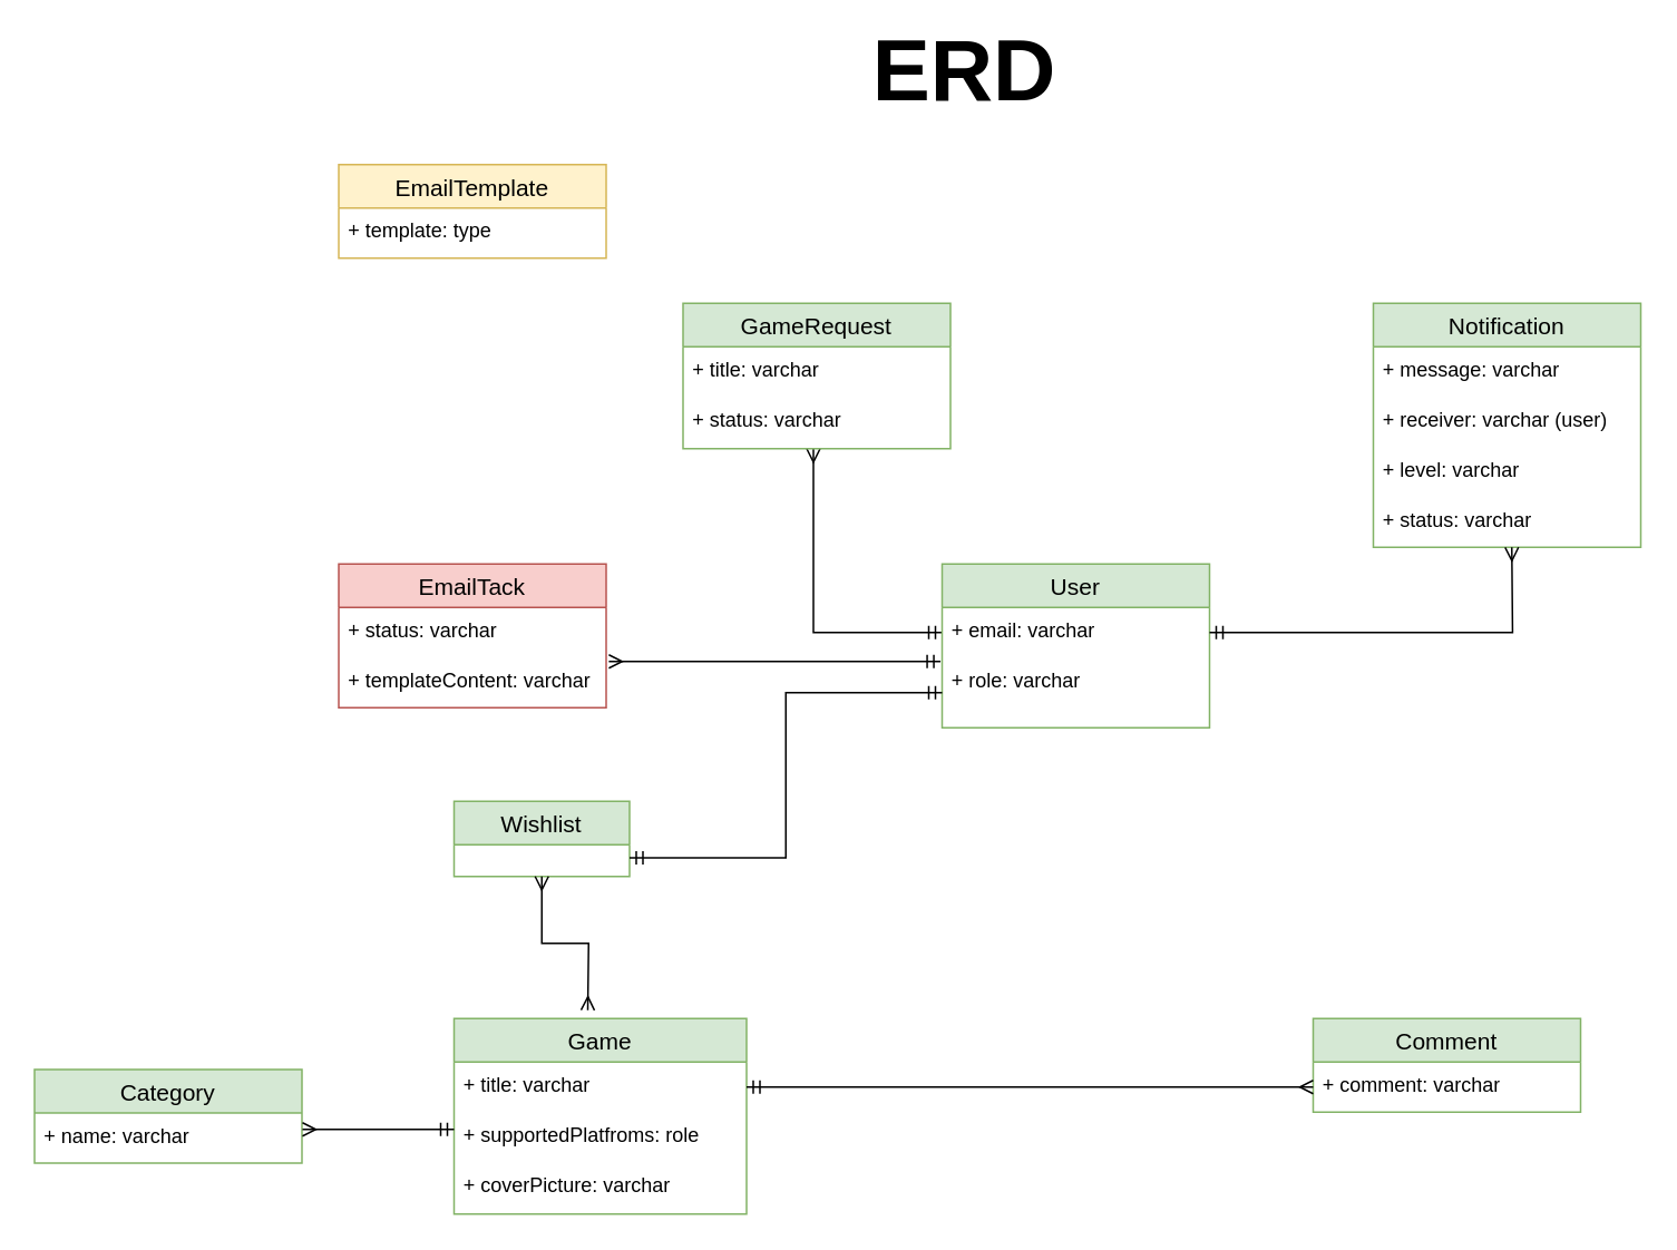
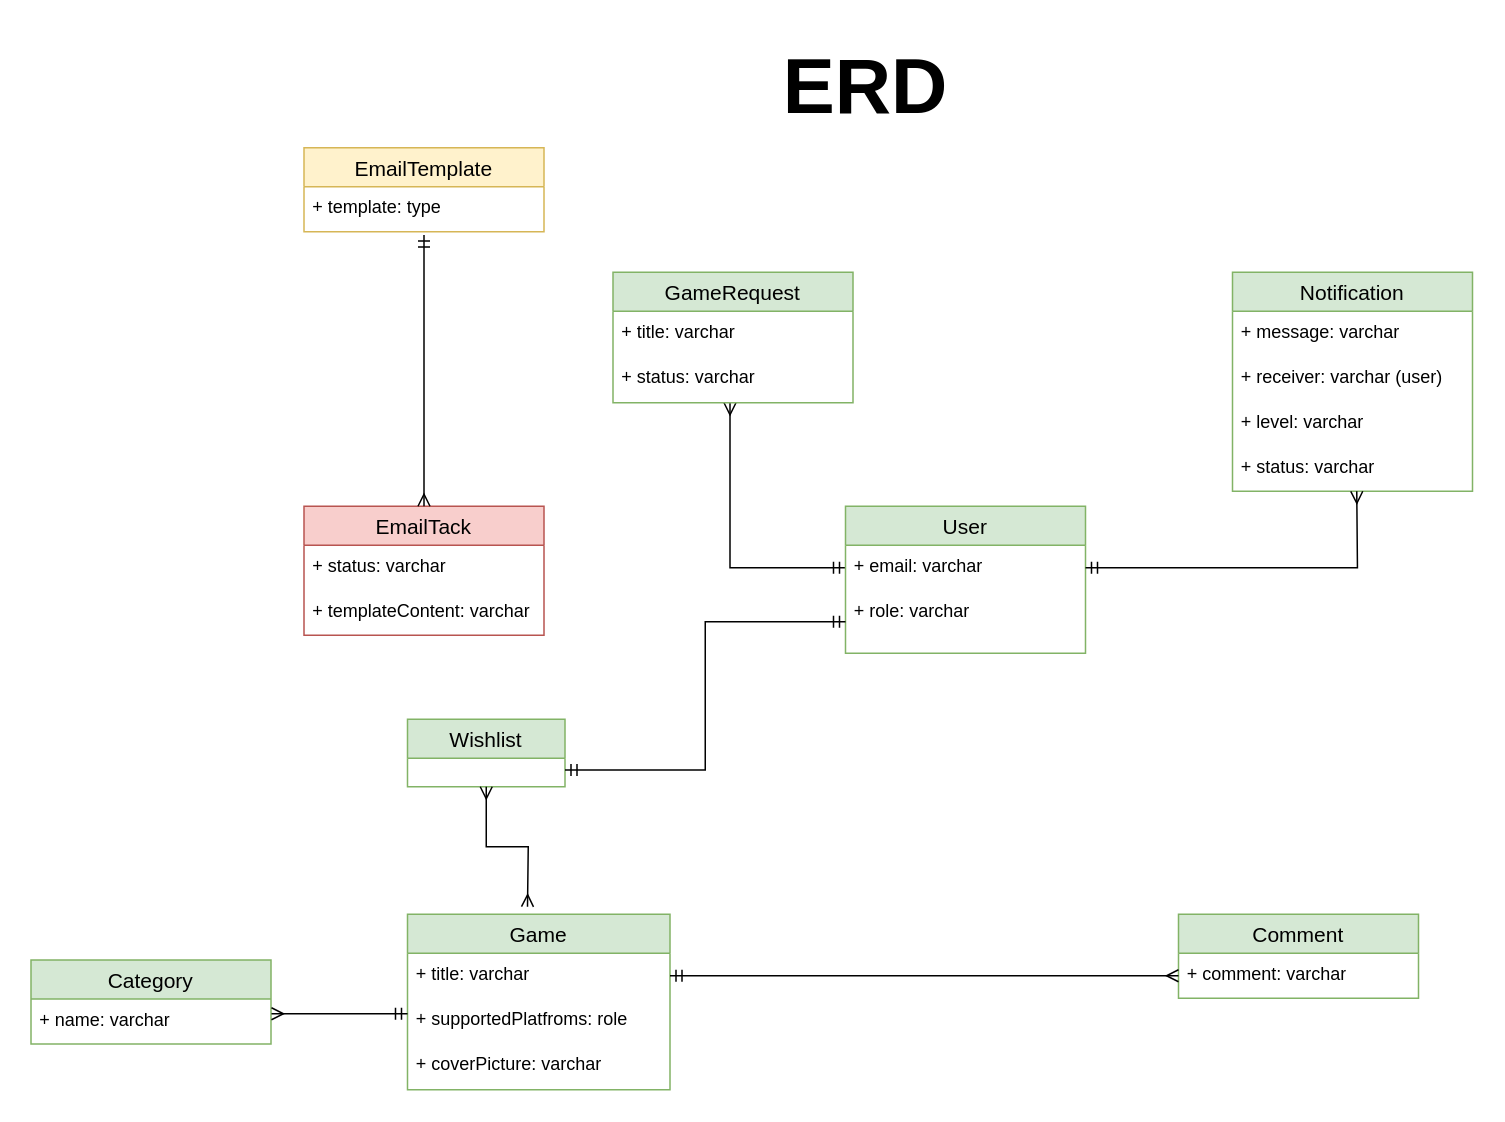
- <mxCell id="32" value="&lt;b&gt;&lt;font style=&quot;font-size: 52px;&quot;&gt;ERD&lt;/font&gt;&lt;/b&gt;" style="text;html=1;align=center;verticalAlign=middle;resizable=0;points=[];autosize=1;strokeColor=none;fillColor=none;" vertex="1" parent="1"><mxGeometry x="512" y="5" width="128" height="74" as="geometry" /></mxCell>
+ <mxCell id="32" value="&lt;b&gt;&lt;font style=&quot;font-size: 52px;&quot;&gt;ERD&lt;/font&gt;&lt;/b&gt;" style="text;html=1;align=center;verticalAlign=middle;resizable=0;points=[];autosize=1;strokeColor=none;fillColor=none;" vertex="1" parent="1"><mxGeometry x="512" width="128" height="74" as="geometry" y="20" /></mxCell>
+ <mxCell id="31" style="edgeStyle=orthogonalEdgeStyle;rounded=0;orthogonalLoop=1;jettySize=auto;html=1;exitX=0.5;exitY=1.072;exitDx=0;exitDy=0;entryX=0.5;entryY=0;entryDx=0;entryDy=0;exitPerimeter=0;startArrow=ERmandOne;startFill=0;endArrow=ERmany;endFill=0;" edge="1" parent="1" source="30" target="25"><mxGeometry relative="1" as="geometry"><Array as="points"><mxPoint x="282" y="204" /><mxPoint x="282" y="204" /></Array></mxGeometry></mxCell>
- <mxCell id="28" style="edgeStyle=orthogonalEdgeStyle;rounded=0;orthogonalLoop=1;jettySize=auto;html=1;exitX=1.01;exitY=0.078;exitDx=0;exitDy=0;entryX=-0.006;entryY=0.056;entryDx=0;entryDy=0;entryPerimeter=0;exitPerimeter=0;startArrow=ERmany;startFill=0;endArrow=ERmandOne;endFill=0;" edge="1" parent="1" source="27" target="5"><mxGeometry relative="1" as="geometry" /></mxCell>
